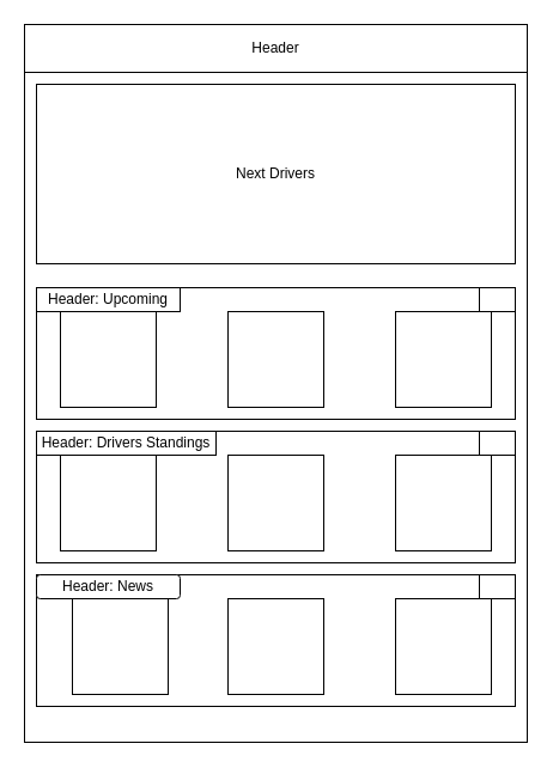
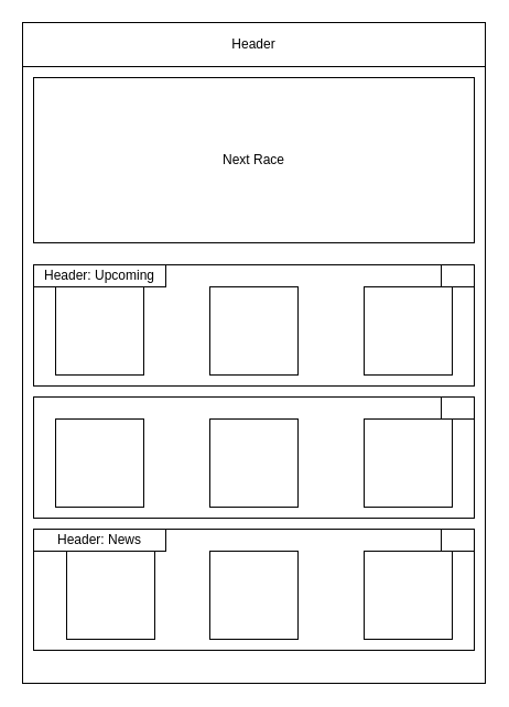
- <mxCell id="4" value="Next Drivers" style="rounded=0;whiteSpace=wrap;html=1;" vertex="1" parent="1"><mxGeometry x="30" y="70" width="400" height="150" as="geometry" /></mxCell>
+ <mxCell id="4" value="Next Race" style="rounded=0;whiteSpace=wrap;html=1;" vertex="1" parent="1"><mxGeometry x="30" y="70" width="400" height="150" as="geometry" /></mxCell>
- <mxCell id="19" value="Header: Drivers Standings" style="rounded=0;whiteSpace=wrap;html=1;" vertex="1" parent="1"><mxGeometry x="30" y="360" width="150" height="20" as="geometry" /></mxCell>
- <mxCell id="17" value="Header: News" style="whiteSpace=wrap;html=1;rounded=1;" vertex="1" parent="1"><mxGeometry x="30" y="480" width="120" height="20" as="geometry" /></mxCell>
+ <mxCell id="17" value="Header: News" style="rounded=0;whiteSpace=wrap;html=1;" vertex="1" parent="1"><mxGeometry x="30" y="480" width="120" height="20" as="geometry" /></mxCell>
